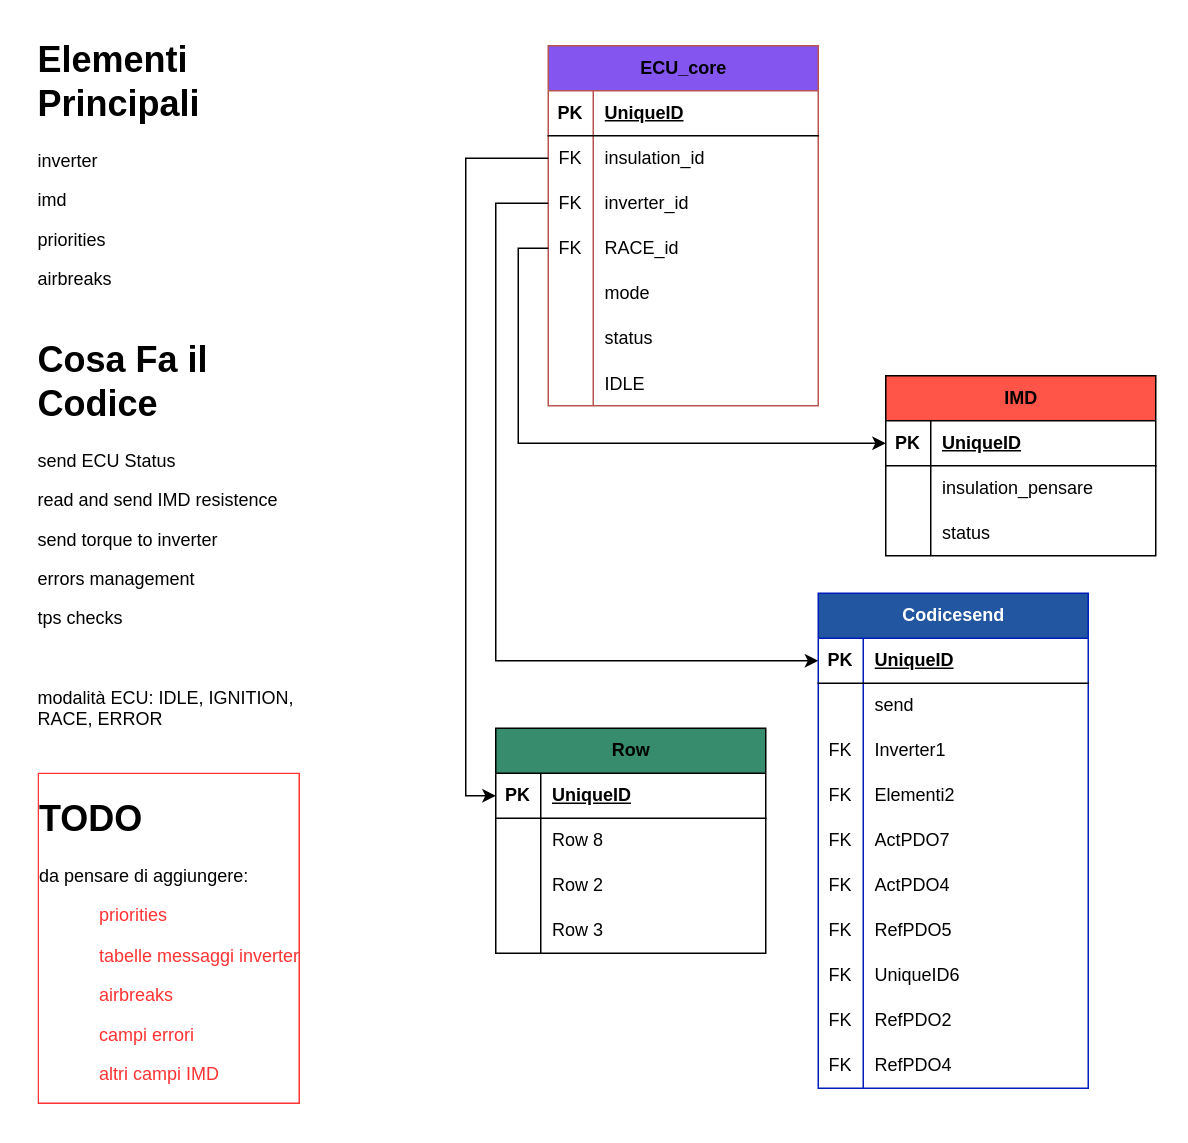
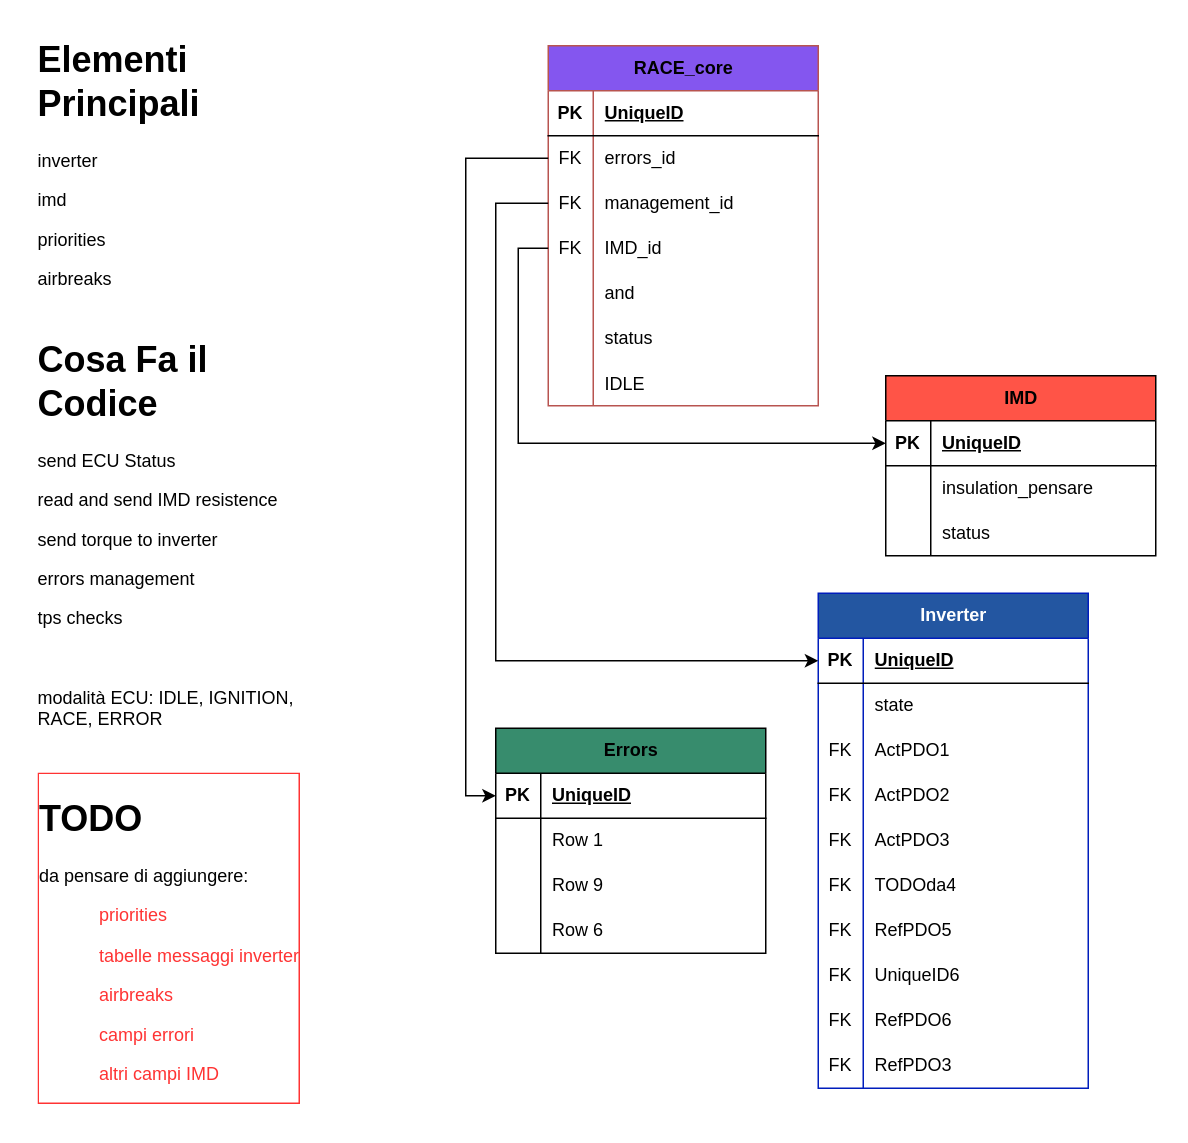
- <mxCell id="4" value="ECU_core" style="shape=table;startSize=30;container=1;collapsible=1;childLayout=tableLayout;fixedRows=1;rowLines=0;fontStyle=1;align=center;resizeLast=1;html=1;fillColor=#8456EF;strokeColor=#b85450;swimlaneFillColor=default;" vertex="1" parent="1"><mxGeometry x="365" y="30" width="180" height="240" as="geometry" /></mxCell>
+ <mxCell id="4" value="RACE_core" style="shape=table;startSize=30;container=1;collapsible=1;childLayout=tableLayout;fixedRows=1;rowLines=0;fontStyle=1;align=center;resizeLast=1;html=1;fillColor=#8456EF;strokeColor=#b85450;swimlaneFillColor=default;" vertex="1" parent="1"><mxGeometry x="365" y="30" width="180" height="240" as="geometry" /></mxCell>
- <mxCell id="10" value="insulation_id" style="shape=partialRectangle;connectable=0;fillColor=none;top=0;left=0;bottom=0;right=0;align=left;spacingLeft=6;fontStyle=0;overflow=hidden;whiteSpace=wrap;html=1;" vertex="1" parent="8"><mxGeometry x="30" width="150" height="30" as="geometry"><mxRectangle width="150" height="30" as="alternateBounds" /></mxGeometry></mxCell>
+ <mxCell id="10" value="errors_id" style="shape=partialRectangle;connectable=0;fillColor=none;top=0;left=0;bottom=0;right=0;align=left;spacingLeft=6;fontStyle=0;overflow=hidden;whiteSpace=wrap;html=1;" vertex="1" parent="8"><mxGeometry x="30" width="150" height="30" as="geometry"><mxRectangle width="150" height="30" as="alternateBounds" /></mxGeometry></mxCell>
- <mxCell id="13" value="inverter_id" style="shape=partialRectangle;connectable=0;fillColor=none;top=0;left=0;bottom=0;right=0;align=left;spacingLeft=6;fontStyle=0;overflow=hidden;whiteSpace=wrap;html=1;" vertex="1" parent="11"><mxGeometry x="30" width="150" height="30" as="geometry"><mxRectangle width="150" height="30" as="alternateBounds" /></mxGeometry></mxCell>
+ <mxCell id="13" value="management_id" style="shape=partialRectangle;connectable=0;fillColor=none;top=0;left=0;bottom=0;right=0;align=left;spacingLeft=6;fontStyle=0;overflow=hidden;whiteSpace=wrap;html=1;" vertex="1" parent="11"><mxGeometry x="30" width="150" height="30" as="geometry"><mxRectangle width="150" height="30" as="alternateBounds" /></mxGeometry></mxCell>
- <mxCell id="16" value="RACE_id" style="shape=partialRectangle;connectable=0;fillColor=none;top=0;left=0;bottom=0;right=0;align=left;spacingLeft=6;fontStyle=0;overflow=hidden;whiteSpace=wrap;html=1;" vertex="1" parent="14"><mxGeometry x="30" width="150" height="30" as="geometry"><mxRectangle width="150" height="30" as="alternateBounds" /></mxGeometry></mxCell>
+ <mxCell id="16" value="IMD_id" style="shape=partialRectangle;connectable=0;fillColor=none;top=0;left=0;bottom=0;right=0;align=left;spacingLeft=6;fontStyle=0;overflow=hidden;whiteSpace=wrap;html=1;" vertex="1" parent="14"><mxGeometry x="30" width="150" height="30" as="geometry"><mxRectangle width="150" height="30" as="alternateBounds" /></mxGeometry></mxCell>
- <mxCell id="19" value="mode" style="shape=partialRectangle;connectable=0;fillColor=none;top=0;left=0;bottom=0;right=0;align=left;spacingLeft=6;overflow=hidden;whiteSpace=wrap;html=1;" vertex="1" parent="17"><mxGeometry x="30" width="150" height="30" as="geometry"><mxRectangle width="150" height="30" as="alternateBounds" /></mxGeometry></mxCell>
+ <mxCell id="19" value="and" style="shape=partialRectangle;connectable=0;fillColor=none;top=0;left=0;bottom=0;right=0;align=left;spacingLeft=6;overflow=hidden;whiteSpace=wrap;html=1;" vertex="1" parent="17"><mxGeometry x="30" width="150" height="30" as="geometry"><mxRectangle width="150" height="30" as="alternateBounds" /></mxGeometry></mxCell>
- <mxCell id="39" value="Codicesend" style="shape=table;startSize=30;container=1;collapsible=1;childLayout=tableLayout;fixedRows=1;rowLines=0;fontStyle=1;align=center;resizeLast=1;html=1;fillColor=#2356A1;fontColor=#ffffff;strokeColor=#001DBC;swimlaneFillColor=default;" vertex="1" parent="1"><mxGeometry x="545" y="395" width="180" height="330" as="geometry" /></mxCell>
+ <mxCell id="39" value="Inverter" style="shape=table;startSize=30;container=1;collapsible=1;childLayout=tableLayout;fixedRows=1;rowLines=0;fontStyle=1;align=center;resizeLast=1;html=1;fillColor=#2356A1;fontColor=#ffffff;strokeColor=#001DBC;swimlaneFillColor=default;" vertex="1" parent="1"><mxGeometry x="545" y="395" width="180" height="330" as="geometry" /></mxCell>
- <mxCell id="45" value="send" style="shape=partialRectangle;connectable=0;fillColor=none;top=0;left=0;bottom=0;right=0;align=left;spacingLeft=6;overflow=hidden;whiteSpace=wrap;html=1;" vertex="1" parent="43"><mxGeometry x="30" width="150" height="30" as="geometry"><mxRectangle width="150" height="30" as="alternateBounds" /></mxGeometry></mxCell>
+ <mxCell id="45" value="state" style="shape=partialRectangle;connectable=0;fillColor=none;top=0;left=0;bottom=0;right=0;align=left;spacingLeft=6;overflow=hidden;whiteSpace=wrap;html=1;" vertex="1" parent="43"><mxGeometry x="30" width="150" height="30" as="geometry"><mxRectangle width="150" height="30" as="alternateBounds" /></mxGeometry></mxCell>
- <mxCell id="26" value="Row" style="shape=table;startSize=30;container=1;collapsible=1;childLayout=tableLayout;fixedRows=1;rowLines=0;fontStyle=1;align=center;resizeLast=1;html=1;fillColor=#378C6D;swimlaneFillColor=default;gradientColor=none;" vertex="1" parent="1"><mxGeometry x="330" y="485" width="180" height="150" as="geometry" /></mxCell>
+ <mxCell id="26" value="Errors" style="shape=table;startSize=30;container=1;collapsible=1;childLayout=tableLayout;fixedRows=1;rowLines=0;fontStyle=1;align=center;resizeLast=1;html=1;fillColor=#378C6D;swimlaneFillColor=default;gradientColor=none;" vertex="1" parent="1"><mxGeometry x="330" y="485" width="180" height="150" as="geometry" /></mxCell>
- <mxCell id="48" value="Inverter1" style="shape=partialRectangle;connectable=0;fillColor=none;top=0;left=0;bottom=0;right=0;align=left;spacingLeft=6;fontStyle=0;overflow=hidden;whiteSpace=wrap;html=1;" vertex="1" parent="46"><mxGeometry x="30" width="150" height="30" as="geometry"><mxRectangle width="150" height="30" as="alternateBounds" /></mxGeometry></mxCell>
+ <mxCell id="48" value="ActPDO1" style="shape=partialRectangle;connectable=0;fillColor=none;top=0;left=0;bottom=0;right=0;align=left;spacingLeft=6;fontStyle=0;overflow=hidden;whiteSpace=wrap;html=1;" vertex="1" parent="46"><mxGeometry x="30" width="150" height="30" as="geometry"><mxRectangle width="150" height="30" as="alternateBounds" /></mxGeometry></mxCell>
- <mxCell id="51" value="Elementi2" style="shape=partialRectangle;connectable=0;fillColor=none;top=0;left=0;bottom=0;right=0;align=left;spacingLeft=6;fontStyle=0;overflow=hidden;whiteSpace=wrap;html=1;" vertex="1" parent="49"><mxGeometry x="30" width="150" height="30" as="geometry"><mxRectangle width="150" height="30" as="alternateBounds" /></mxGeometry></mxCell>
+ <mxCell id="51" value="ActPDO2" style="shape=partialRectangle;connectable=0;fillColor=none;top=0;left=0;bottom=0;right=0;align=left;spacingLeft=6;fontStyle=0;overflow=hidden;whiteSpace=wrap;html=1;" vertex="1" parent="49"><mxGeometry x="30" width="150" height="30" as="geometry"><mxRectangle width="150" height="30" as="alternateBounds" /></mxGeometry></mxCell>
- <mxCell id="32" value="Row 8" style="shape=partialRectangle;connectable=0;fillColor=none;top=0;left=0;bottom=0;right=0;align=left;spacingLeft=6;overflow=hidden;whiteSpace=wrap;html=1;" vertex="1" parent="30"><mxGeometry x="30" width="150" height="30" as="geometry"><mxRectangle width="150" height="30" as="alternateBounds" /></mxGeometry></mxCell>
+ <mxCell id="32" value="Row 1" style="shape=partialRectangle;connectable=0;fillColor=none;top=0;left=0;bottom=0;right=0;align=left;spacingLeft=6;overflow=hidden;whiteSpace=wrap;html=1;" vertex="1" parent="30"><mxGeometry x="30" width="150" height="30" as="geometry"><mxRectangle width="150" height="30" as="alternateBounds" /></mxGeometry></mxCell>
- <mxCell id="54" value="ActPDO7" style="shape=partialRectangle;connectable=0;fillColor=none;top=0;left=0;bottom=0;right=0;align=left;spacingLeft=6;fontStyle=0;overflow=hidden;whiteSpace=wrap;html=1;" vertex="1" parent="52"><mxGeometry x="30" width="150" height="30" as="geometry"><mxRectangle width="150" height="30" as="alternateBounds" /></mxGeometry></mxCell>
+ <mxCell id="54" value="ActPDO3" style="shape=partialRectangle;connectable=0;fillColor=none;top=0;left=0;bottom=0;right=0;align=left;spacingLeft=6;fontStyle=0;overflow=hidden;whiteSpace=wrap;html=1;" vertex="1" parent="52"><mxGeometry x="30" width="150" height="30" as="geometry"><mxRectangle width="150" height="30" as="alternateBounds" /></mxGeometry></mxCell>
- <mxCell id="35" value="Row 2" style="shape=partialRectangle;connectable=0;fillColor=none;top=0;left=0;bottom=0;right=0;align=left;spacingLeft=6;overflow=hidden;whiteSpace=wrap;html=1;" vertex="1" parent="33"><mxGeometry x="30" width="150" height="30" as="geometry"><mxRectangle width="150" height="30" as="alternateBounds" /></mxGeometry></mxCell>
+ <mxCell id="35" value="Row 9" style="shape=partialRectangle;connectable=0;fillColor=none;top=0;left=0;bottom=0;right=0;align=left;spacingLeft=6;overflow=hidden;whiteSpace=wrap;html=1;" vertex="1" parent="33"><mxGeometry x="30" width="150" height="30" as="geometry"><mxRectangle width="150" height="30" as="alternateBounds" /></mxGeometry></mxCell>
- <mxCell id="57" value="ActPDO4" style="shape=partialRectangle;connectable=0;fillColor=none;top=0;left=0;bottom=0;right=0;align=left;spacingLeft=6;fontStyle=0;overflow=hidden;whiteSpace=wrap;html=1;" vertex="1" parent="55"><mxGeometry x="30" width="150" height="30" as="geometry"><mxRectangle width="150" height="30" as="alternateBounds" /></mxGeometry></mxCell>
+ <mxCell id="57" value="TODOda4" style="shape=partialRectangle;connectable=0;fillColor=none;top=0;left=0;bottom=0;right=0;align=left;spacingLeft=6;fontStyle=0;overflow=hidden;whiteSpace=wrap;html=1;" vertex="1" parent="55"><mxGeometry x="30" width="150" height="30" as="geometry"><mxRectangle width="150" height="30" as="alternateBounds" /></mxGeometry></mxCell>
- <mxCell id="38" value="Row 3" style="shape=partialRectangle;connectable=0;fillColor=none;top=0;left=0;bottom=0;right=0;align=left;spacingLeft=6;overflow=hidden;whiteSpace=wrap;html=1;" vertex="1" parent="36"><mxGeometry x="30" width="150" height="30" as="geometry"><mxRectangle width="150" height="30" as="alternateBounds" /></mxGeometry></mxCell>
+ <mxCell id="38" value="Row 6" style="shape=partialRectangle;connectable=0;fillColor=none;top=0;left=0;bottom=0;right=0;align=left;spacingLeft=6;overflow=hidden;whiteSpace=wrap;html=1;" vertex="1" parent="36"><mxGeometry x="30" width="150" height="30" as="geometry"><mxRectangle width="150" height="30" as="alternateBounds" /></mxGeometry></mxCell>
- <mxCell id="66" value="RefPDO2" style="shape=partialRectangle;connectable=0;fillColor=none;top=0;left=0;bottom=0;right=0;align=left;spacingLeft=6;fontStyle=0;overflow=hidden;whiteSpace=wrap;html=1;" vertex="1" parent="64"><mxGeometry x="30" width="150" height="30" as="geometry"><mxRectangle width="150" height="30" as="alternateBounds" /></mxGeometry></mxCell>
+ <mxCell id="66" value="RefPDO6" style="shape=partialRectangle;connectable=0;fillColor=none;top=0;left=0;bottom=0;right=0;align=left;spacingLeft=6;fontStyle=0;overflow=hidden;whiteSpace=wrap;html=1;" vertex="1" parent="64"><mxGeometry x="30" width="150" height="30" as="geometry"><mxRectangle width="150" height="30" as="alternateBounds" /></mxGeometry></mxCell>
- <mxCell id="69" value="RefPDO4" style="shape=partialRectangle;connectable=0;fillColor=none;top=0;left=0;bottom=0;right=0;align=left;spacingLeft=6;fontStyle=0;overflow=hidden;whiteSpace=wrap;html=1;" vertex="1" parent="67"><mxGeometry x="30" width="150" height="30" as="geometry"><mxRectangle width="150" height="30" as="alternateBounds" /></mxGeometry></mxCell>
+ <mxCell id="69" value="RefPDO3" style="shape=partialRectangle;connectable=0;fillColor=none;top=0;left=0;bottom=0;right=0;align=left;spacingLeft=6;fontStyle=0;overflow=hidden;whiteSpace=wrap;html=1;" vertex="1" parent="67"><mxGeometry x="30" width="150" height="30" as="geometry"><mxRectangle width="150" height="30" as="alternateBounds" /></mxGeometry></mxCell>
